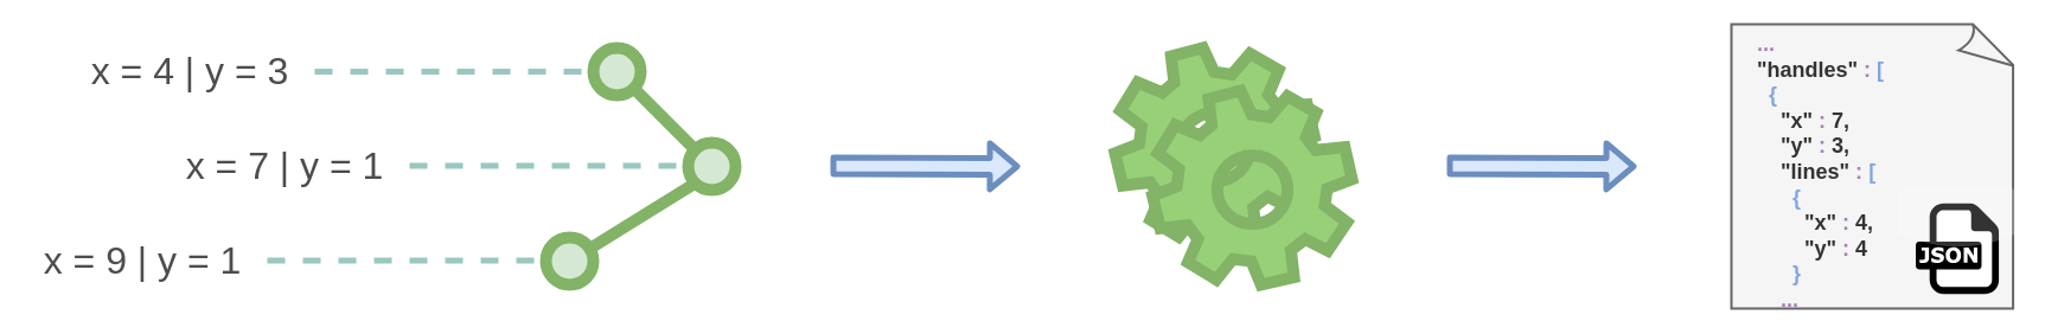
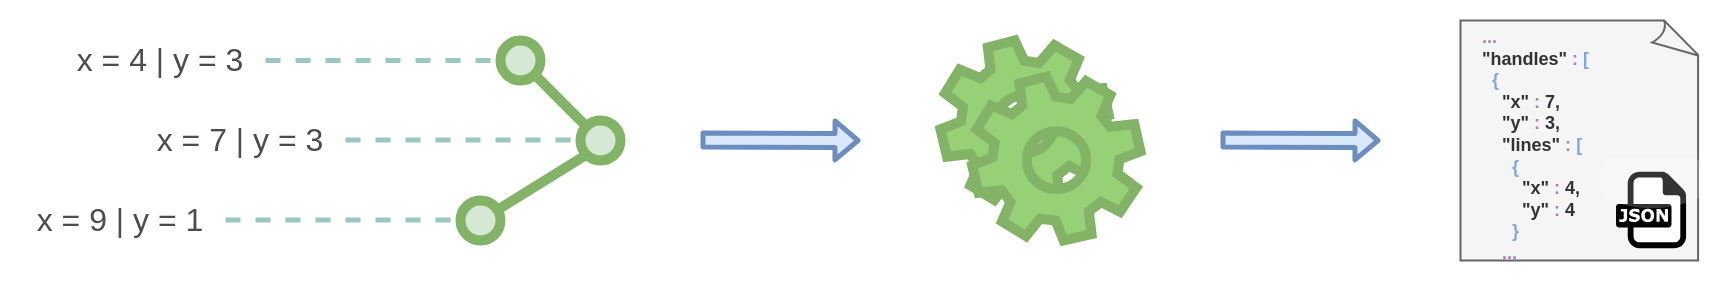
- <mxCell id="15" value="x = 7 | y = 1" style="text;html=1;strokeColor=none;fillColor=none;align=center;verticalAlign=middle;whiteSpace=wrap;rounded=0;fontSize=32;fontColor=#4D4D4D;" parent="1" vertex="1"><mxGeometry x="140" y="120" width="200" height="40" as="geometry" /></mxCell>
+ <mxCell id="15" value="x = 7 | y = 3" style="text;html=1;strokeColor=none;fillColor=none;align=center;verticalAlign=middle;whiteSpace=wrap;rounded=0;fontSize=32;fontColor=#4D4D4D;" parent="1" vertex="1"><mxGeometry x="140" y="120" width="200" height="40" as="geometry" /></mxCell>
